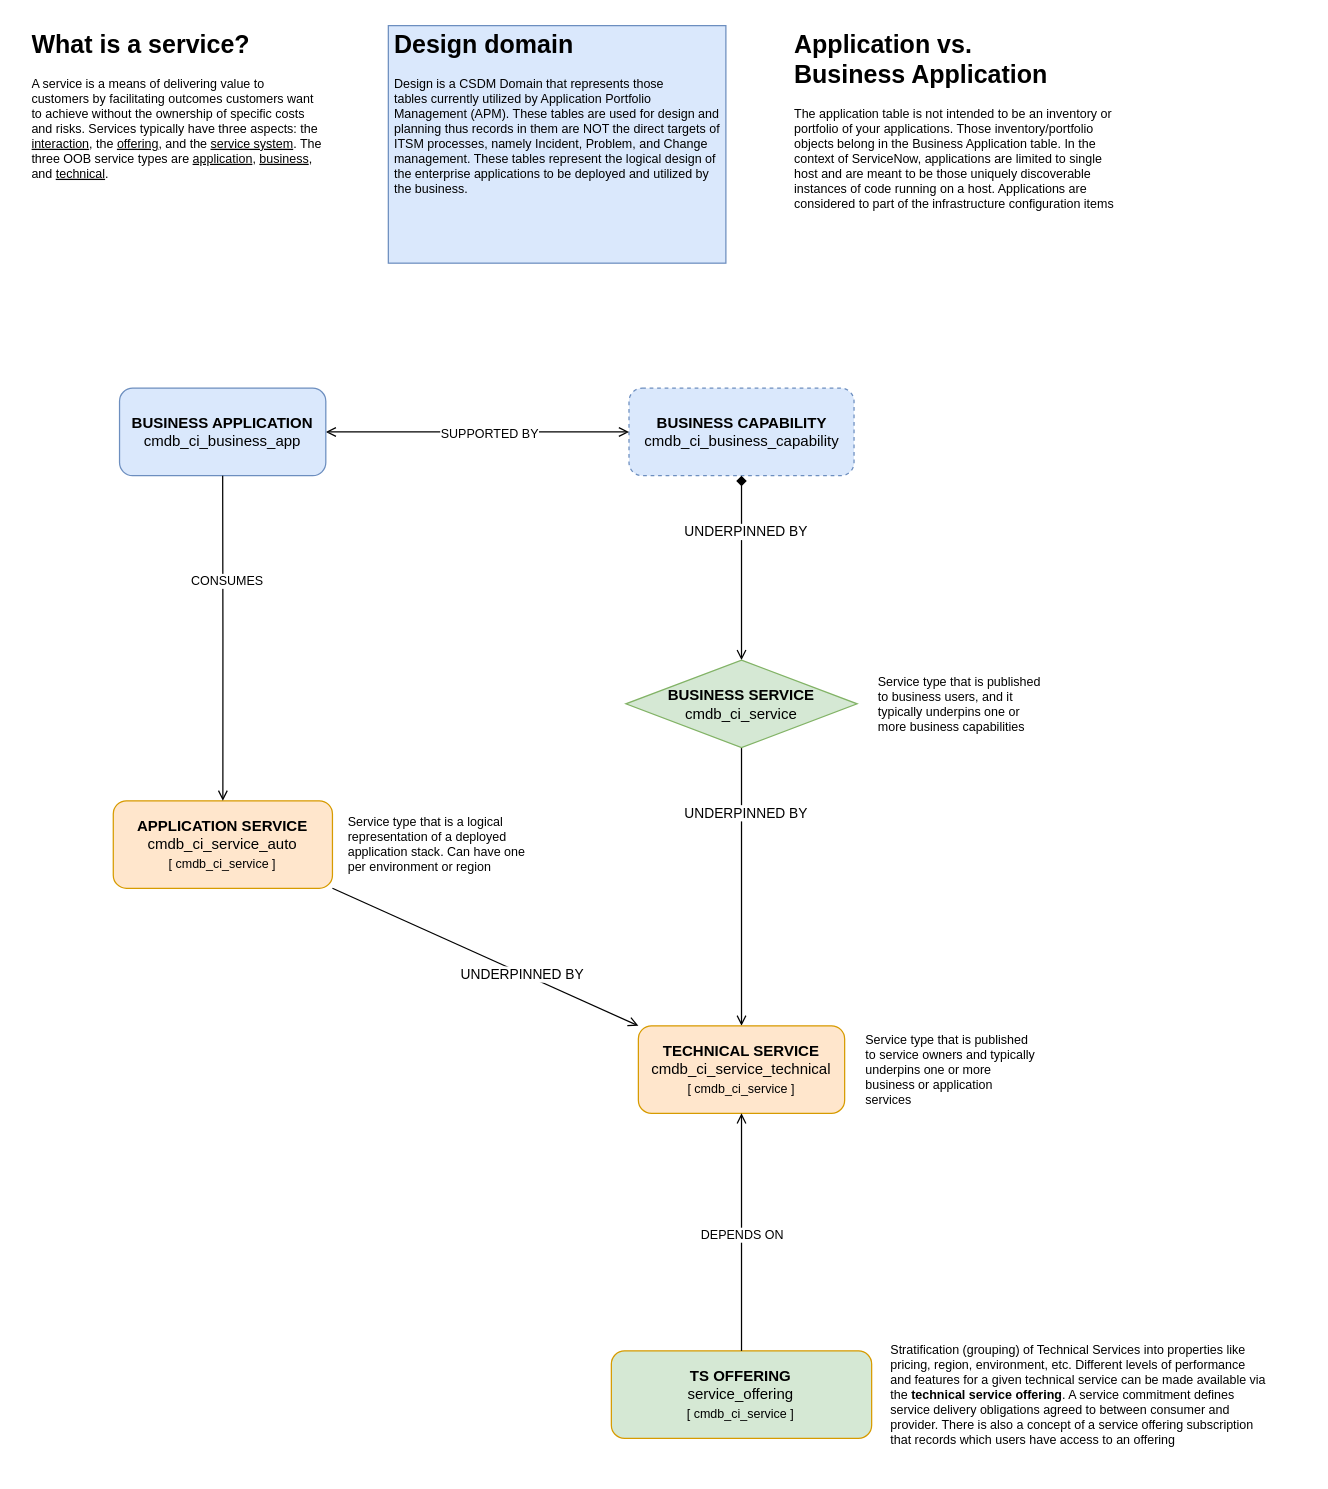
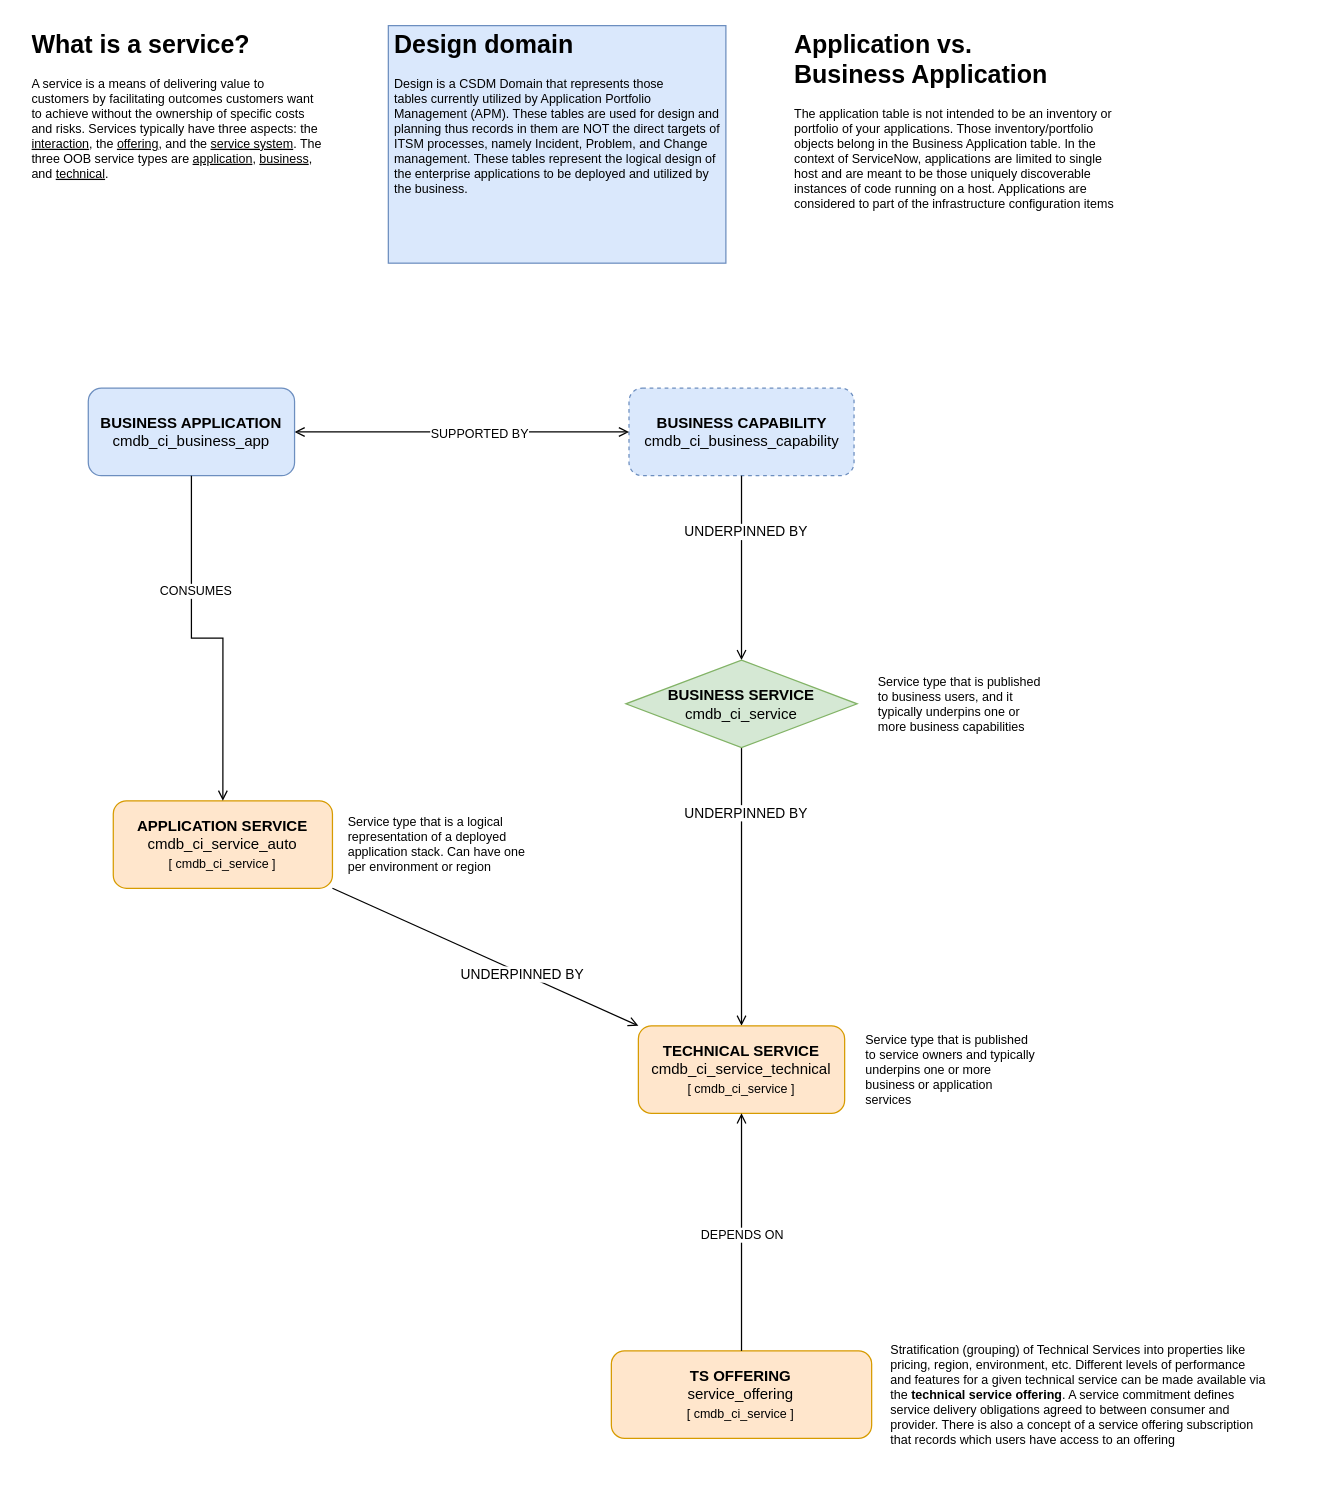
- <mxCell id="12" value="&lt;b&gt;BUSINESS APPLICATION&lt;/b&gt;&lt;br&gt;cmdb_ci_business_app" style="rounded=1;whiteSpace=wrap;html=1;fillColor=#dae8fc;strokeColor=#6c8ebf;" vertex="1" parent="1"><mxGeometry x="95" y="310" width="165" height="70" as="geometry" /></mxCell>
+ <mxCell id="12" value="&lt;b&gt;BUSINESS APPLICATION&lt;/b&gt;&lt;br&gt;cmdb_ci_business_app" style="rounded=1;whiteSpace=wrap;html=1;fillColor=#dae8fc;strokeColor=#6c8ebf;" vertex="1" parent="1"><mxGeometry x="70" y="310" width="165" height="70" as="geometry" /></mxCell>
- <mxCell id="5" value="" style="endArrow=diamond;html=1;entryX=0.5;entryY=1;entryDx=0;entryDy=0;exitX=0.5;exitY=0;exitDx=0;exitDy=0;startArrow=open;startFill=0;" edge="1" parent="1" source="21" target="4"><mxGeometry width="50" height="50" relative="1" as="geometry"><mxPoint x="620" y="720" as="sourcePoint" /><mxPoint x="670" y="670" as="targetPoint" /></mxGeometry></mxCell>
+ <mxCell id="5" value="" style="endArrow=none;html=1;entryX=0.5;entryY=1;entryDx=0;entryDy=0;exitX=0.5;exitY=0;exitDx=0;exitDy=0;startArrow=open;startFill=0;" edge="1" parent="1" source="21" target="4"><mxGeometry width="50" height="50" relative="1" as="geometry"><mxPoint x="620" y="720" as="sourcePoint" /><mxPoint x="670" y="670" as="targetPoint" /></mxGeometry></mxCell>
- <mxCell id="28" value="&lt;b&gt;TS OFFERING&lt;/b&gt;&lt;br&gt;service_offering&lt;br&gt;&lt;font style=&quot;font-size: 10px&quot;&gt;[ cmdb_ci_service ]&lt;/font&gt;" style="rounded=1;whiteSpace=wrap;html=1;fillColor=#d5e8d4;strokeColor=#d79b00;" vertex="1" parent="27"><mxGeometry x="-21.61" width="208.214" height="70" as="geometry" /></mxCell>
+ <mxCell id="28" value="&lt;b&gt;TS OFFERING&lt;/b&gt;&lt;br&gt;service_offering&lt;br&gt;&lt;font style=&quot;font-size: 10px&quot;&gt;[ cmdb_ci_service ]&lt;/font&gt;" style="rounded=1;whiteSpace=wrap;html=1;fillColor=#ffe6cc;strokeColor=#d79b00;" vertex="1" parent="27"><mxGeometry x="-21.61" width="208.214" height="70" as="geometry" /></mxCell>
